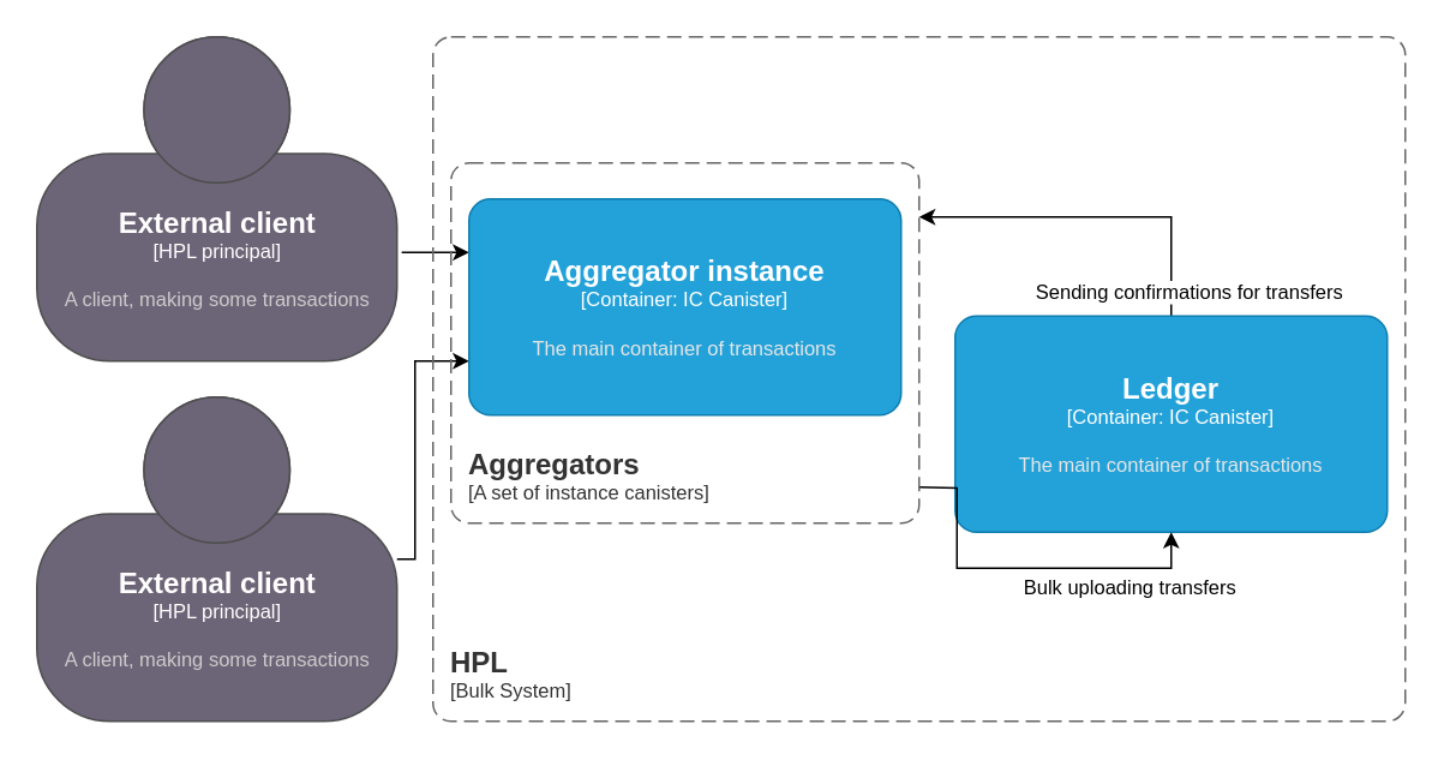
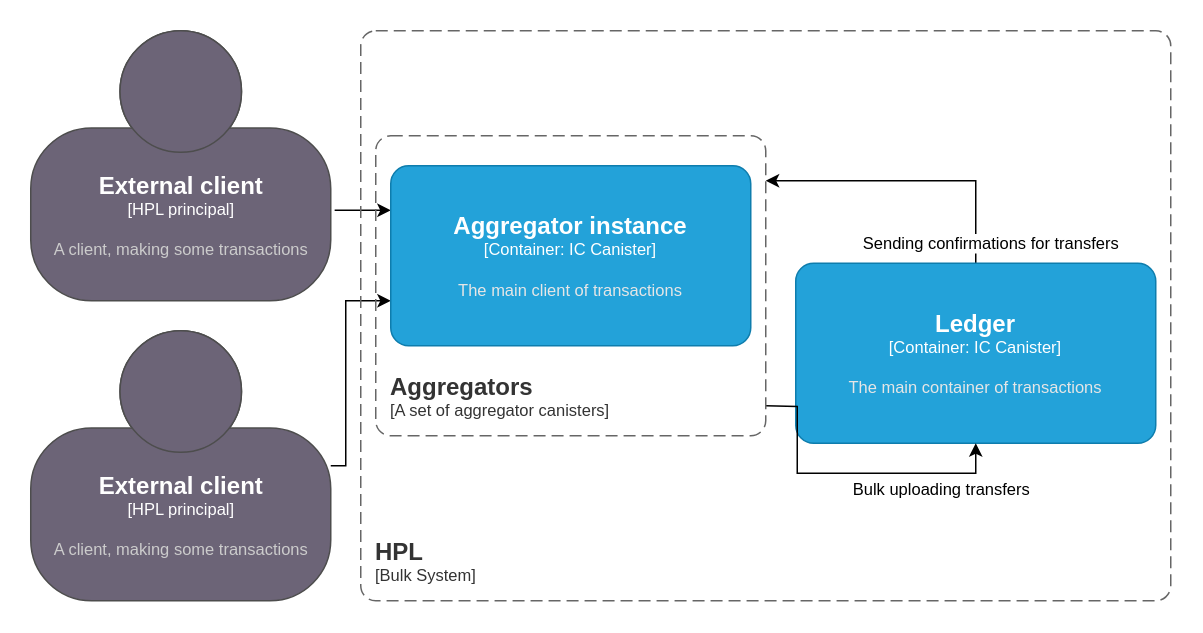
- <mxCell id="11" value="&lt;font style=&quot;font-size: 16px&quot;&gt;&lt;b&gt;Aggregator instance&lt;/b&gt;&lt;/font&gt;&lt;div&gt;[Container: IC Canister]&lt;/div&gt;&lt;br&gt;&lt;div&gt;&lt;font style=&quot;font-size: 11px&quot;&gt;&lt;font color=&quot;#E6E6E6&quot;&gt;The main container of transactions&lt;/font&gt;&lt;/div&gt;" style="rounded=1;whiteSpace=wrap;html=1;fontSize=11;labelBackgroundColor=none;fillColor=#23A2D9;fontColor=#ffffff;align=center;arcSize=10;strokeColor=#0E7DAD;metaEdit=1;resizable=0;points=[[0.25,0,0],[0.5,0,0],[0.75,0,0],[1,0.25,0],[1,0.5,0],[1,0.75,0],[0.75,1,0],[0.5,1,0],[0.25,1,0],[0,0.75,0],[0,0.5,0],[0,0.25,0]];" vertex="1" parent="1"><mxGeometry x="260" y="110" width="240" height="120" as="geometry" /></mxCell>
+ <mxCell id="11" value="&lt;font style=&quot;font-size: 16px&quot;&gt;&lt;b&gt;Aggregator instance&lt;/b&gt;&lt;/font&gt;&lt;div&gt;[Container: IC Canister]&lt;/div&gt;&lt;br&gt;&lt;div&gt;&lt;font style=&quot;font-size: 11px&quot;&gt;&lt;font color=&quot;#E6E6E6&quot;&gt;The main client of transactions&lt;/font&gt;&lt;/div&gt;" style="rounded=1;whiteSpace=wrap;html=1;fontSize=11;labelBackgroundColor=none;fillColor=#23A2D9;fontColor=#ffffff;align=center;arcSize=10;strokeColor=#0E7DAD;metaEdit=1;resizable=0;points=[[0.25,0,0],[0.5,0,0],[0.75,0,0],[1,0.25,0],[1,0.5,0],[1,0.75,0],[0.75,1,0],[0.5,1,0],[0.25,1,0],[0,0.75,0],[0,0.5,0],[0,0.25,0]];" vertex="1" parent="1"><mxGeometry x="260" y="110" width="240" height="120" as="geometry" /></mxCell>
- <mxCell id="12" value="&lt;font style=&quot;font-size: 16px&quot;&gt;&lt;b&gt;&lt;div style=&quot;text-align: left&quot;&gt;Aggregators&lt;/div&gt;&lt;/b&gt;&lt;/font&gt;&lt;div style=&quot;text-align: left&quot;&gt;[A set of instance canisters]&lt;/div&gt;" style="rounded=1;fontSize=11;whiteSpace=wrap;html=1;dashed=1;arcSize=20;fillColor=none;strokeColor=#666666;fontColor=#333333;labelBackgroundColor=none;align=left;verticalAlign=bottom;labelBorderColor=none;spacingTop=0;spacing=10;dashPattern=8 4;metaEdit=1;rotatable=0;perimeter=rectanglePerimeter;noLabel=0;labelPadding=0;allowArrows=0;connectable=0;expand=0;recursiveResize=0;editable=1;pointerEvents=0;absoluteArcSize=1;points=[[0.25,0,0],[0.5,0,0],[0.75,0,0],[1,0.25,0],[1,0.5,0],[1,0.75,0],[0.75,1,0],[0.5,1,0],[0.25,1,0],[0,0.75,0],[0,0.5,0],[0,0.25,0]];" vertex="1" parent="1"><mxGeometry x="250" y="90" width="260" height="200" as="geometry" /></mxCell>
+ <mxCell id="12" value="&lt;font style=&quot;font-size: 16px&quot;&gt;&lt;b&gt;&lt;div style=&quot;text-align: left&quot;&gt;Aggregators&lt;/div&gt;&lt;/b&gt;&lt;/font&gt;&lt;div style=&quot;text-align: left&quot;&gt;[A set of aggregator canisters]&lt;/div&gt;" style="rounded=1;fontSize=11;whiteSpace=wrap;html=1;dashed=1;arcSize=20;fillColor=none;strokeColor=#666666;fontColor=#333333;labelBackgroundColor=none;align=left;verticalAlign=bottom;labelBorderColor=none;spacingTop=0;spacing=10;dashPattern=8 4;metaEdit=1;rotatable=0;perimeter=rectanglePerimeter;noLabel=0;labelPadding=0;allowArrows=0;connectable=0;expand=0;recursiveResize=0;editable=1;pointerEvents=0;absoluteArcSize=1;points=[[0.25,0,0],[0.5,0,0],[0.75,0,0],[1,0.25,0],[1,0.5,0],[1,0.75,0],[0.75,1,0],[0.5,1,0],[0.25,1,0],[0,0.75,0],[0,0.5,0],[0,0.25,0]];" vertex="1" parent="1"><mxGeometry x="250" y="90" width="260" height="200" as="geometry" /></mxCell>
